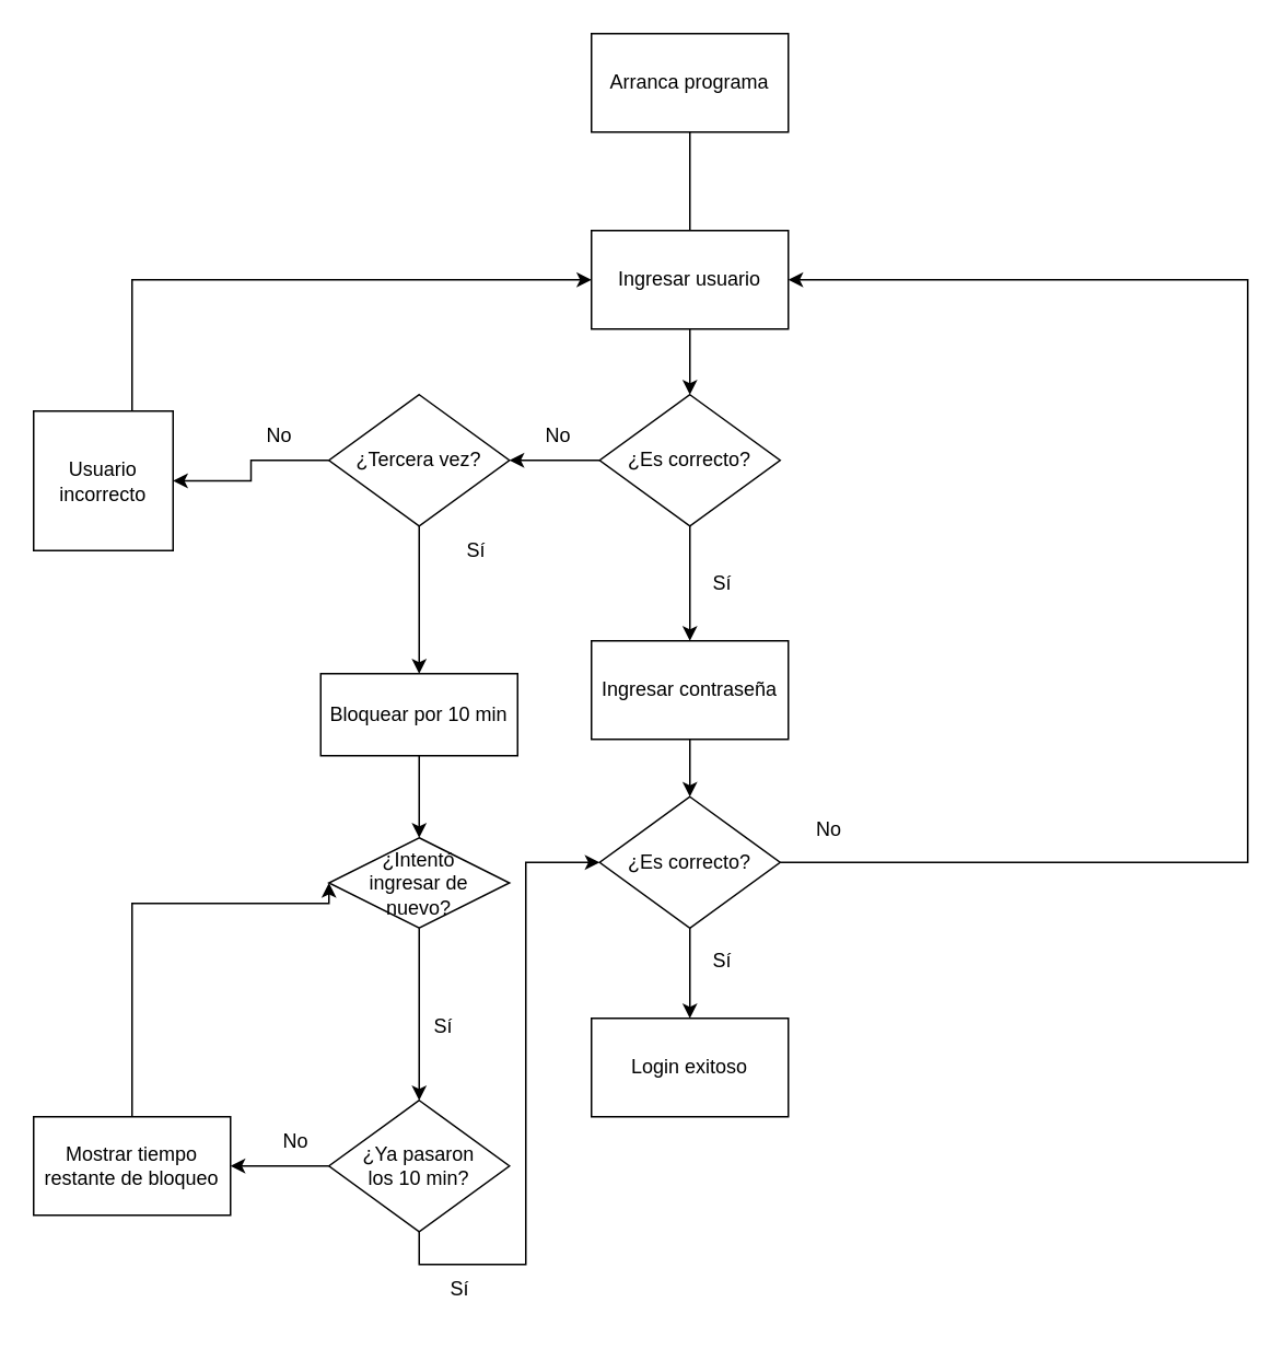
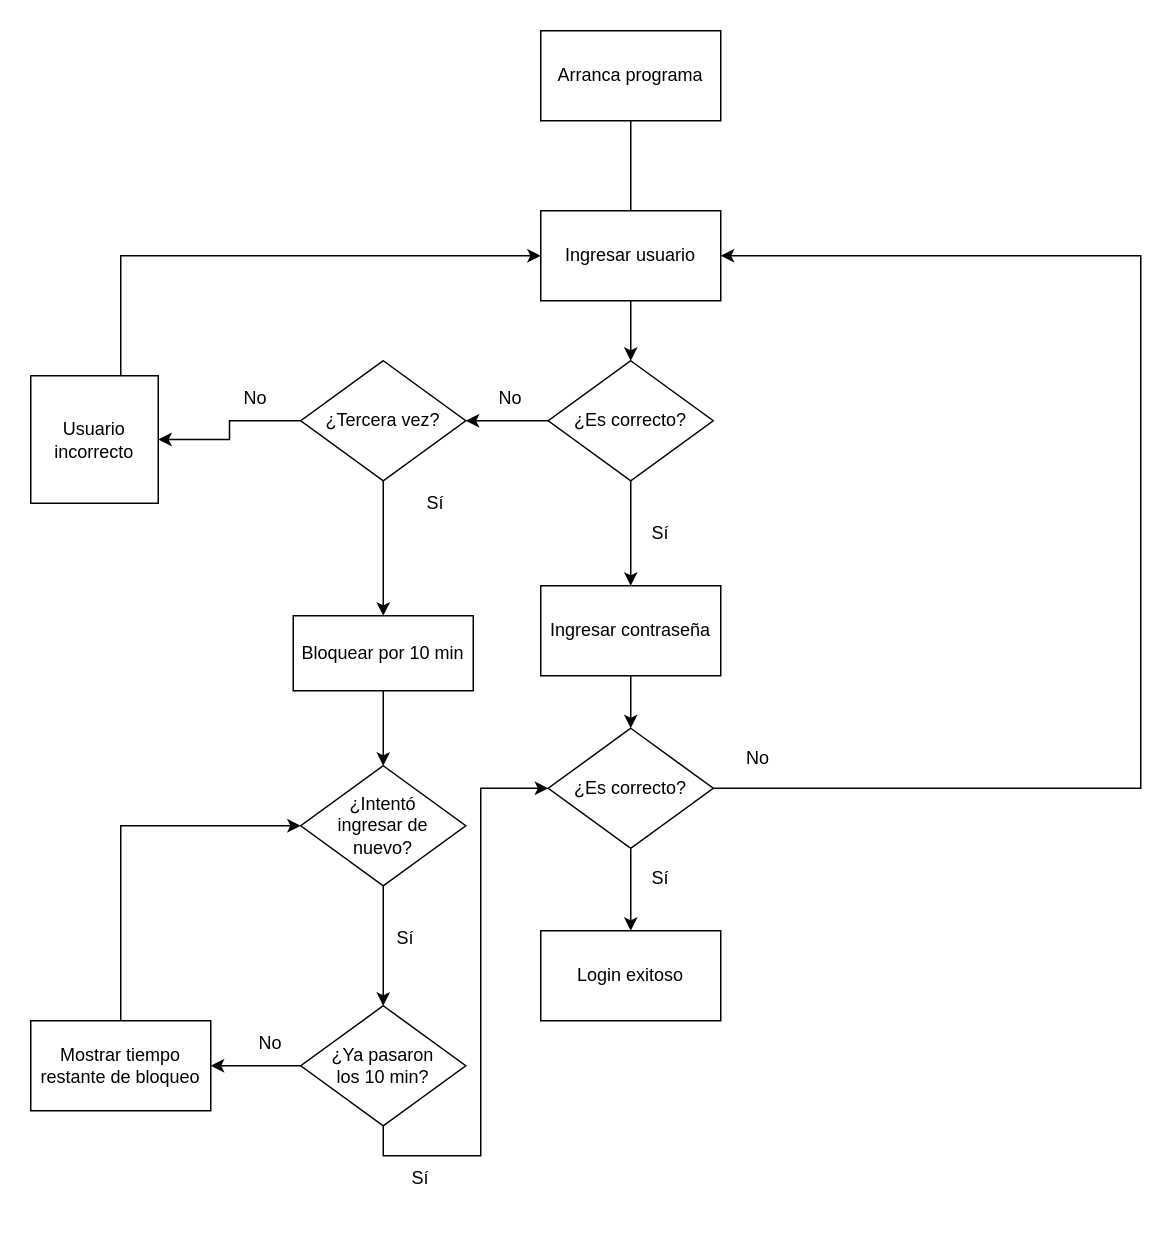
- <mxCell id="29" value="¿Intentó ingresar de nuevo?" style="rhombus;whiteSpace=wrap;html=1;spacing=2;spacingLeft=12;spacingRight=12;" vertex="1" parent="1"><mxGeometry x="200" y="510" width="110" height="55" as="geometry" /></mxCell>
+ <mxCell id="29" value="¿Intentó ingresar de nuevo?" style="rhombus;whiteSpace=wrap;html=1;spacing=2;spacingLeft=12;spacingRight=12;" vertex="1" parent="1"><mxGeometry x="200" y="510" width="110" height="80" as="geometry" /></mxCell>
